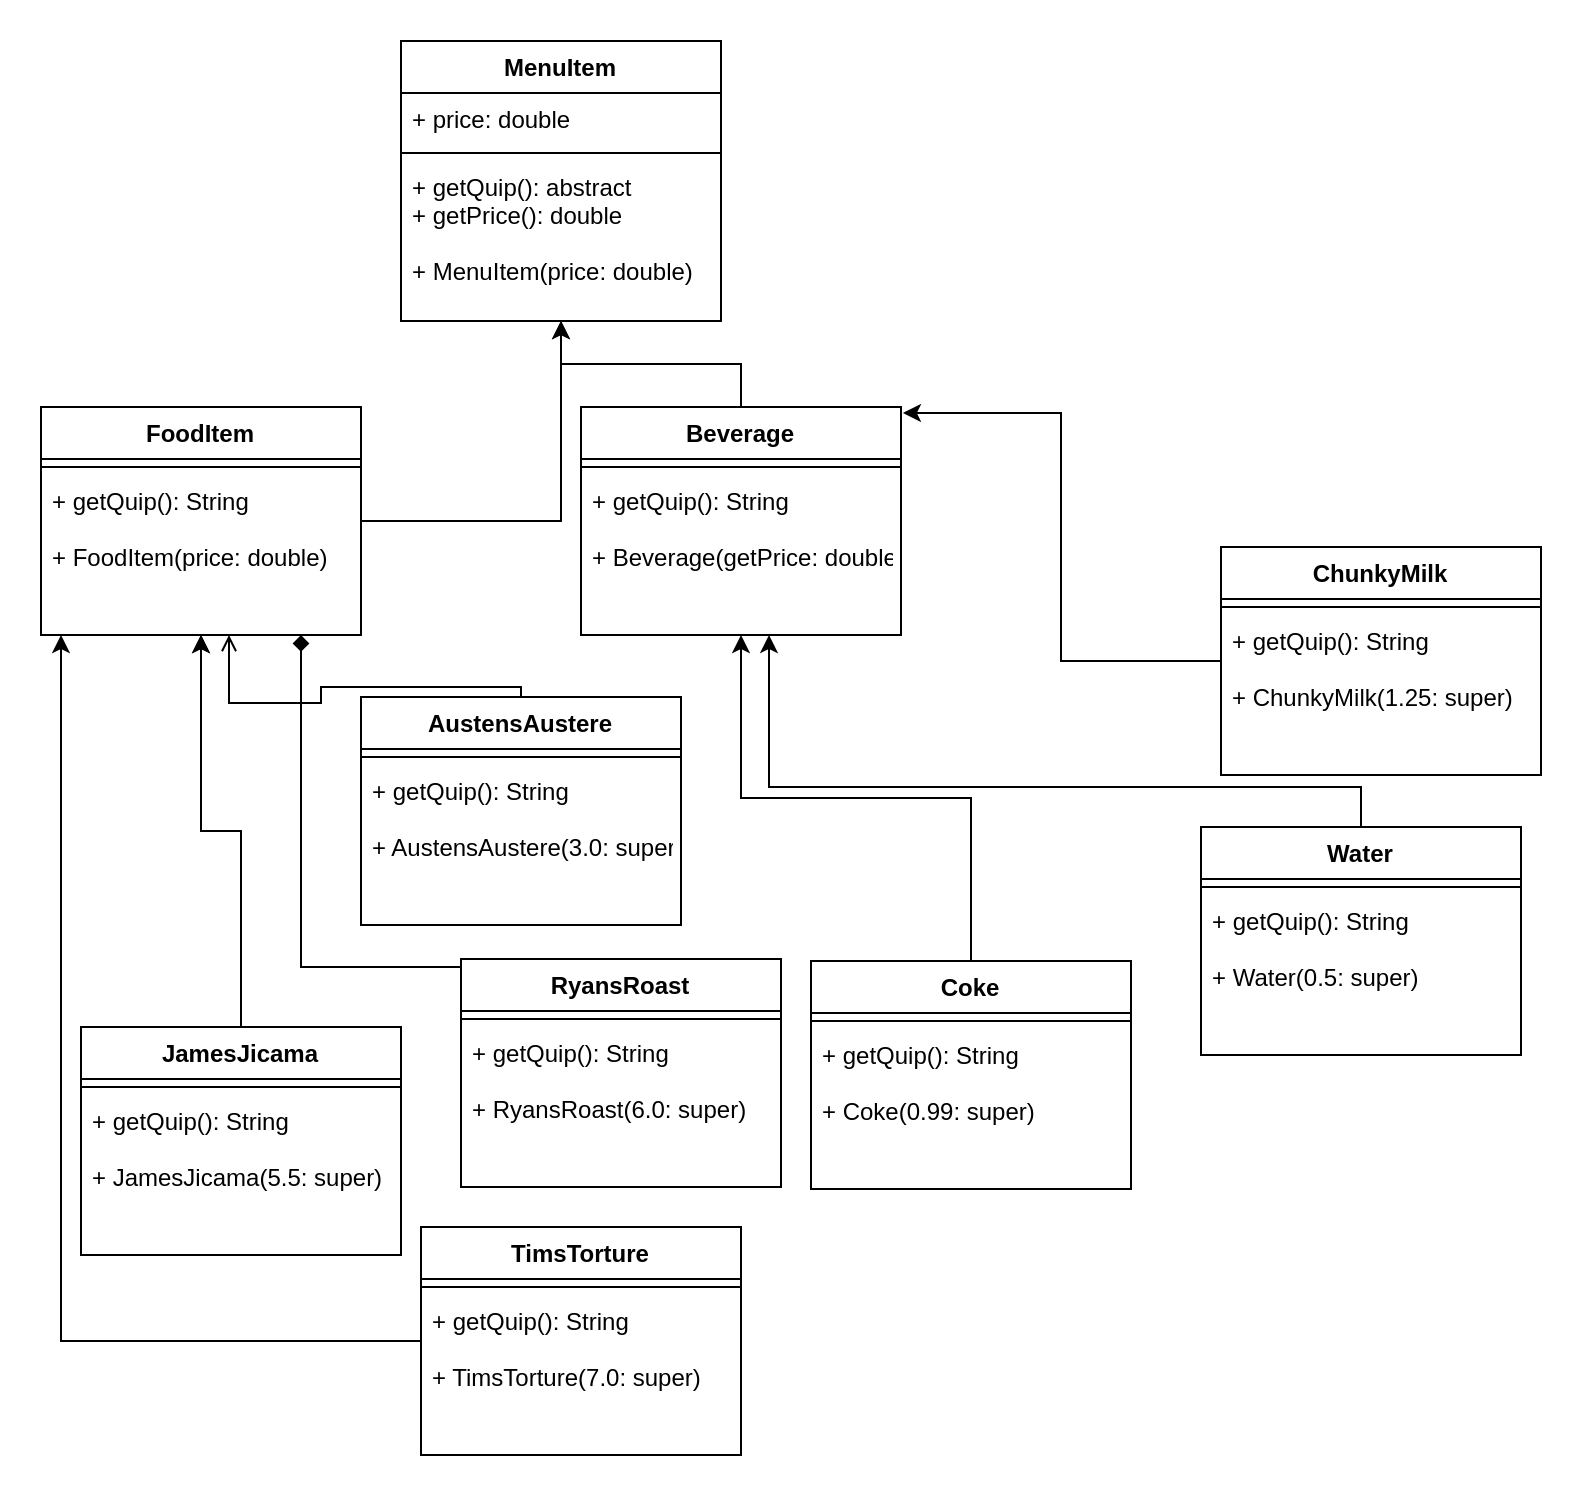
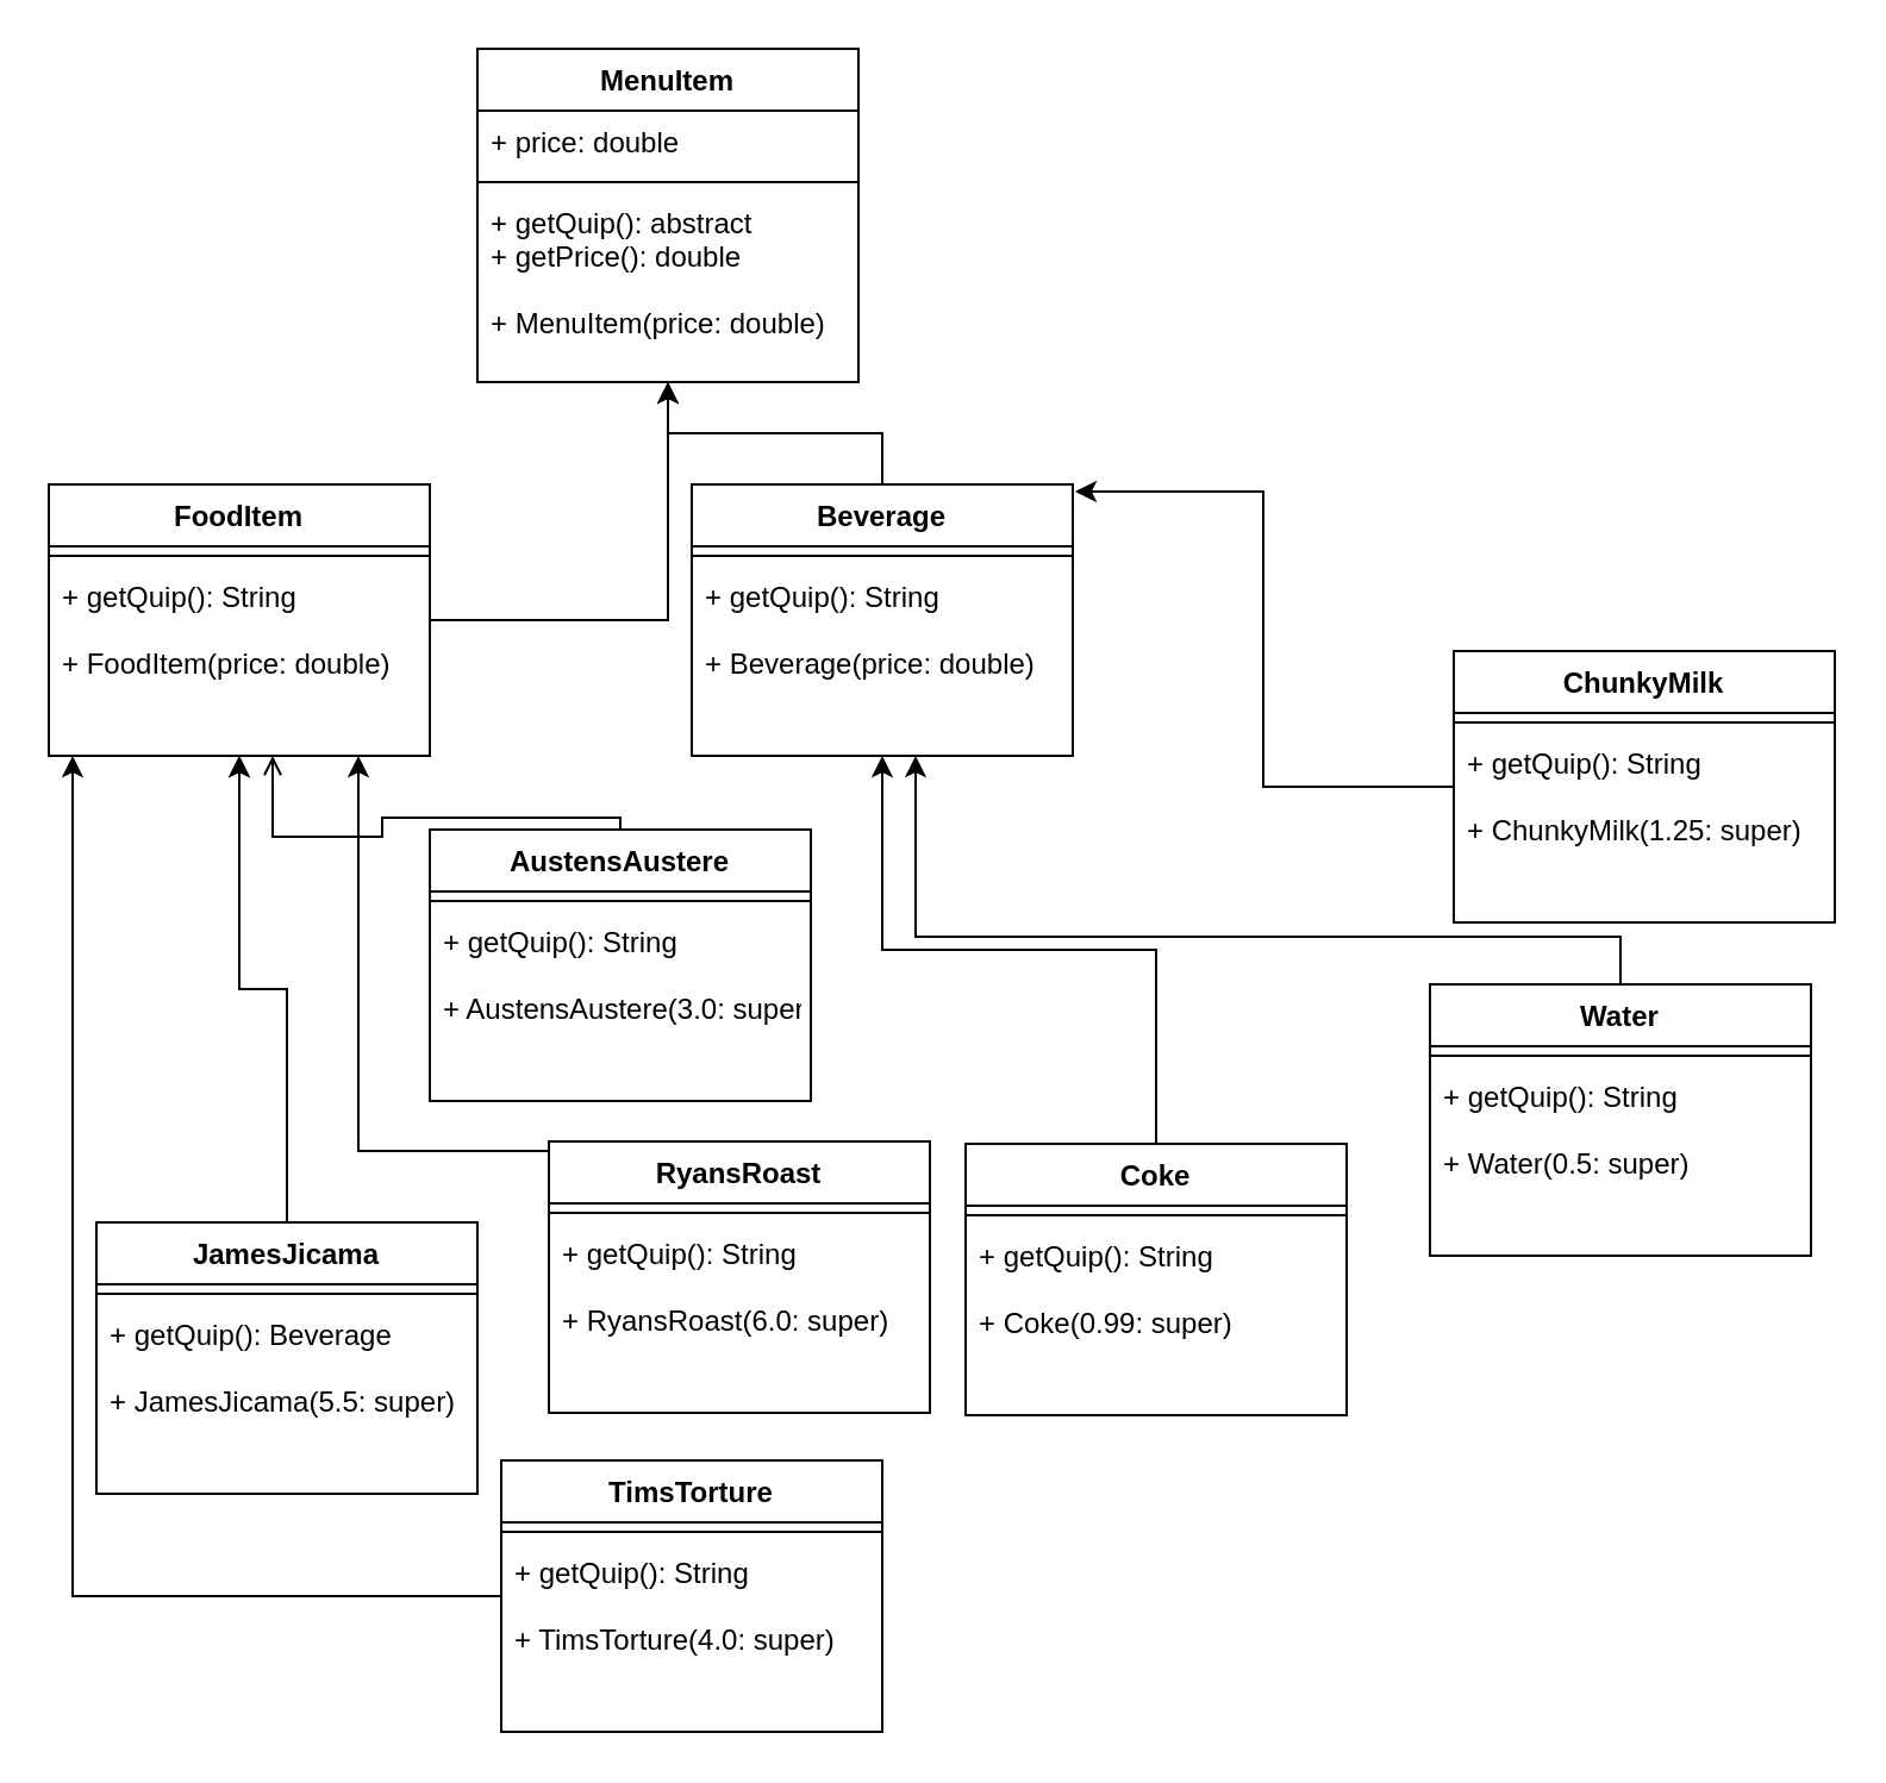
- <mxCell id="13" value="+ getQuip(): String&#10;&#10;+ Beverage(getPrice: double)" style="text;strokeColor=none;fillColor=none;align=left;verticalAlign=top;spacingLeft=4;spacingRight=4;overflow=hidden;rotatable=0;points=[[0,0.5],[1,0.5]];portConstraint=eastwest;" vertex="1" parent="11"><mxGeometry y="34" width="160" height="80" as="geometry" /></mxCell>
+ <mxCell id="13" value="+ getQuip(): String&#10;&#10;+ Beverage(price: double)" style="text;strokeColor=none;fillColor=none;align=left;verticalAlign=top;spacingLeft=4;spacingRight=4;overflow=hidden;rotatable=0;points=[[0,0.5],[1,0.5]];portConstraint=eastwest;" vertex="1" parent="11"><mxGeometry y="34" width="160" height="80" as="geometry" /></mxCell>
- <mxCell id="31" style="edgeStyle=orthogonalEdgeStyle;rounded=0;orthogonalLoop=1;jettySize=auto;html=1;endArrow=diamond;" edge="1" parent="1" source="32" target="7"><mxGeometry relative="1" as="geometry"><Array as="points"><mxPoint x="150" y="483" /></Array></mxGeometry></mxCell>
+ <mxCell id="31" style="edgeStyle=orthogonalEdgeStyle;rounded=0;orthogonalLoop=1;jettySize=auto;html=1;" edge="1" parent="1" source="32" target="7"><mxGeometry relative="1" as="geometry"><Array as="points"><mxPoint x="150" y="483" /></Array></mxGeometry></mxCell>
- <mxCell id="30" value="+ getQuip(): String&#10;&#10;+ JamesJicama(5.5: super)" style="text;strokeColor=none;fillColor=none;align=left;verticalAlign=top;spacingLeft=4;spacingRight=4;overflow=hidden;rotatable=0;points=[[0,0.5],[1,0.5]];portConstraint=eastwest;" vertex="1" parent="28"><mxGeometry y="34" width="160" height="80" as="geometry" /></mxCell>
+ <mxCell id="30" value="+ getQuip(): Beverage&#10;&#10;+ JamesJicama(5.5: super)" style="text;strokeColor=none;fillColor=none;align=left;verticalAlign=top;spacingLeft=4;spacingRight=4;overflow=hidden;rotatable=0;points=[[0,0.5],[1,0.5]];portConstraint=eastwest;" vertex="1" parent="28"><mxGeometry y="34" width="160" height="80" as="geometry" /></mxCell>
- <mxCell id="38" value="+ getQuip(): String&#10;&#10;+ TimsTorture(7.0: super)" style="text;strokeColor=none;fillColor=none;align=left;verticalAlign=top;spacingLeft=4;spacingRight=4;overflow=hidden;rotatable=0;points=[[0,0.5],[1,0.5]];portConstraint=eastwest;" vertex="1" parent="36"><mxGeometry y="34" width="160" height="80" as="geometry" /></mxCell>
+ <mxCell id="38" value="+ getQuip(): String&#10;&#10;+ TimsTorture(4.0: super)" style="text;strokeColor=none;fillColor=none;align=left;verticalAlign=top;spacingLeft=4;spacingRight=4;overflow=hidden;rotatable=0;points=[[0,0.5],[1,0.5]];portConstraint=eastwest;" vertex="1" parent="36"><mxGeometry y="34" width="160" height="80" as="geometry" /></mxCell>
